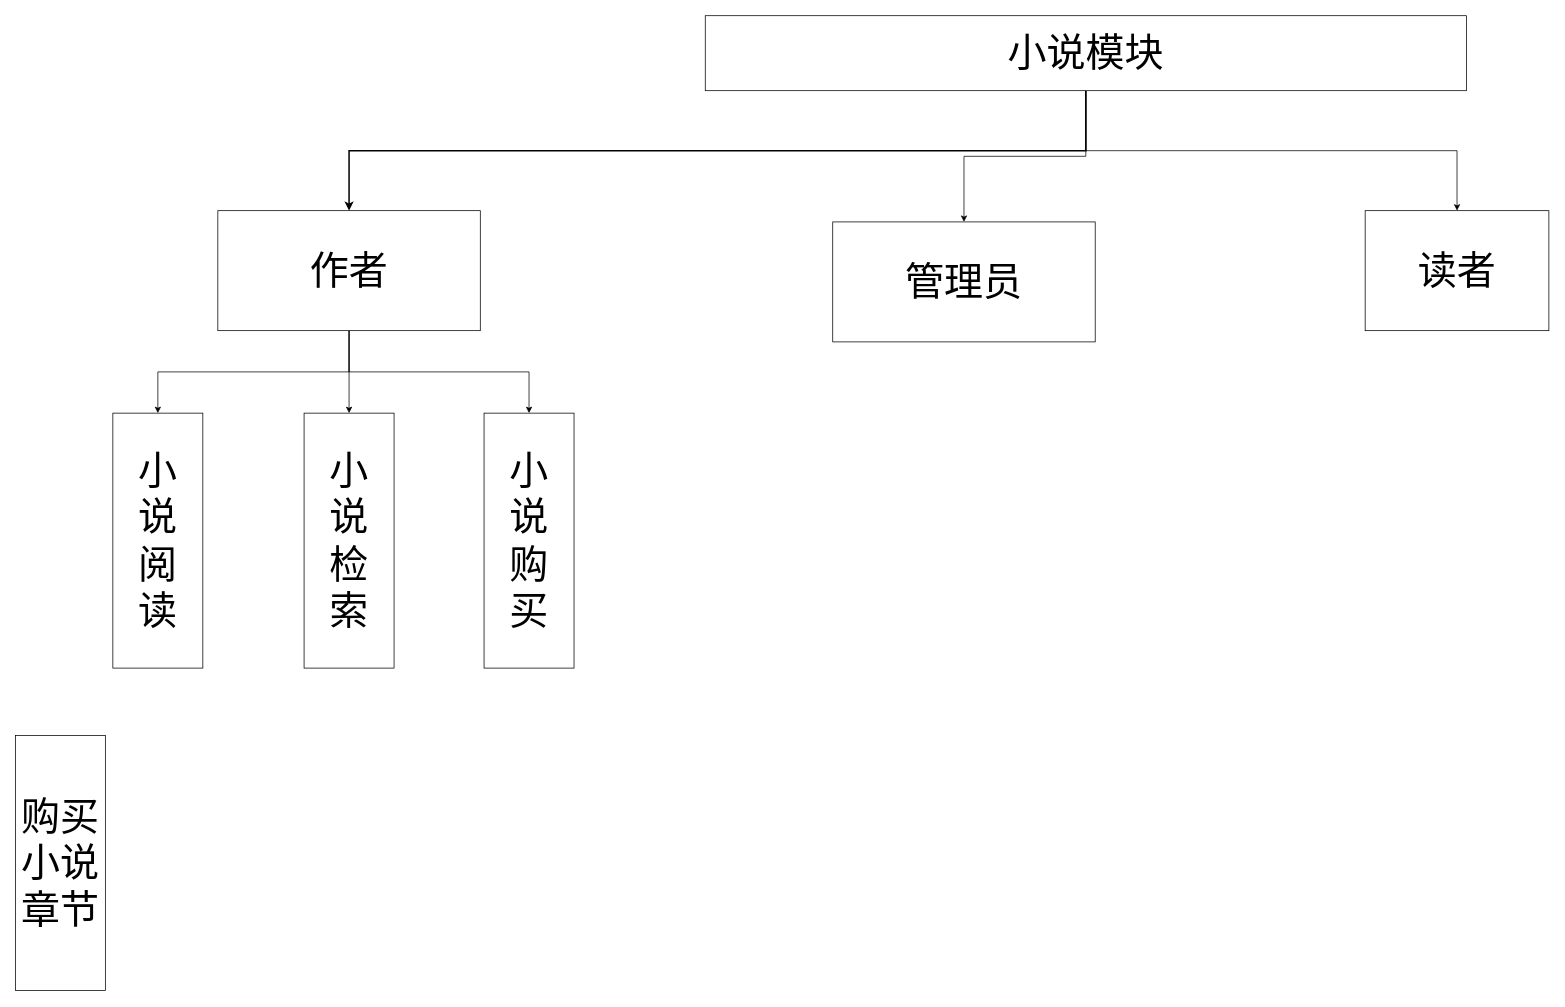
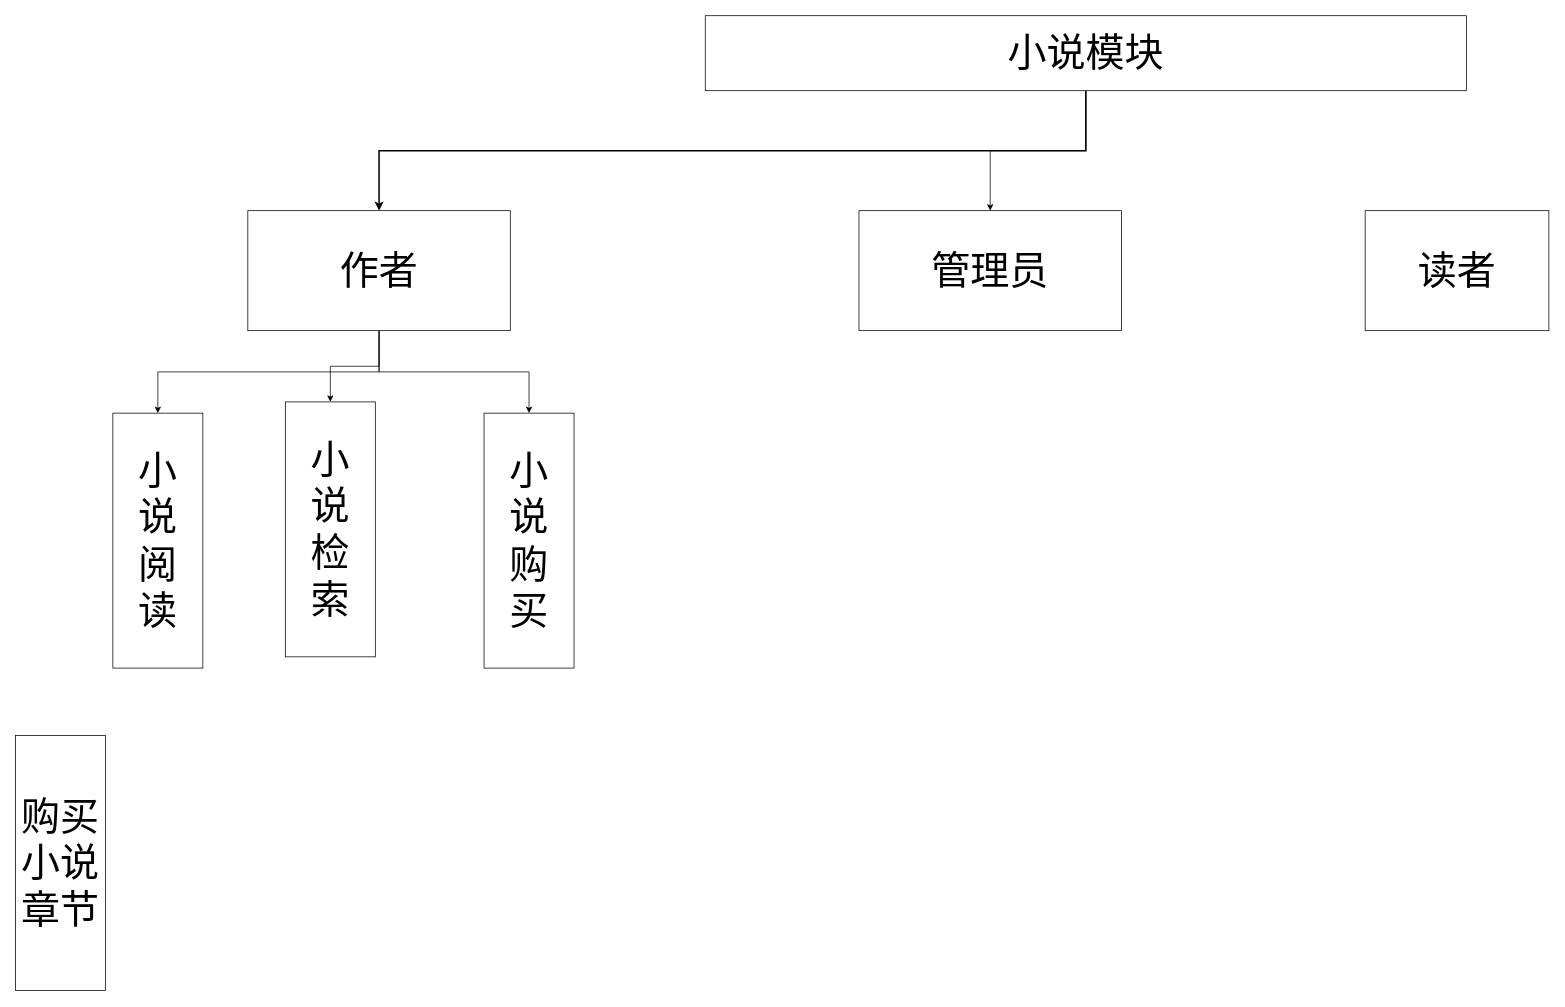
- <mxCell id="4" style="edgeStyle=orthogonalEdgeStyle;rounded=0;orthogonalLoop=1;jettySize=auto;html=1;exitX=0.5;exitY=1;exitDx=0;exitDy=0;" edge="1" parent="1" source="5" target="11"><mxGeometry relative="1" as="geometry" /></mxCell>
- <mxCell id="10" value="&lt;font style=&quot;font-size: 52px;&quot;&gt;作者&lt;/font&gt;" style="rounded=0;whiteSpace=wrap;html=1;" parent="1" vertex="1"><mxGeometry x="290" y="280" width="350" height="160" as="geometry" /></mxCell>
+ <mxCell id="10" value="&lt;font style=&quot;font-size: 52px;&quot;&gt;作者&lt;/font&gt;" style="rounded=0;whiteSpace=wrap;html=1;" parent="1" vertex="1"><mxGeometry x="330" y="280" width="350" height="160" as="geometry" /></mxCell>
- <mxCell id="6" value="&lt;font style=&quot;font-size: 52px;&quot;&gt;管理员&lt;/font&gt;" style="rounded=0;whiteSpace=wrap;html=1;" parent="1" vertex="1"><mxGeometry x="1110" y="295" width="350" height="160" as="geometry" /></mxCell>
+ <mxCell id="6" value="&lt;font style=&quot;font-size: 52px;&quot;&gt;管理员&lt;/font&gt;" style="rounded=0;whiteSpace=wrap;html=1;" parent="1" vertex="1"><mxGeometry x="1145" y="280" width="350" height="160" as="geometry" /></mxCell>
- <mxCell id="13" value="&lt;font style=&quot;font-size: 52px;&quot;&gt;小&lt;br&gt;说&lt;br&gt;检&lt;br&gt;索&lt;br&gt;&lt;/font&gt;" style="rounded=0;whiteSpace=wrap;html=1;" vertex="1" parent="1"><mxGeometry x="405" y="550" width="120" height="340" as="geometry" /></mxCell>
+ <mxCell id="13" value="&lt;font style=&quot;font-size: 52px;&quot;&gt;小&lt;br&gt;说&lt;br&gt;检&lt;br&gt;索&lt;br&gt;&lt;/font&gt;" style="rounded=0;whiteSpace=wrap;html=1;" vertex="1" parent="1"><mxGeometry x="380" y="535" width="120" height="340" as="geometry" /></mxCell>
